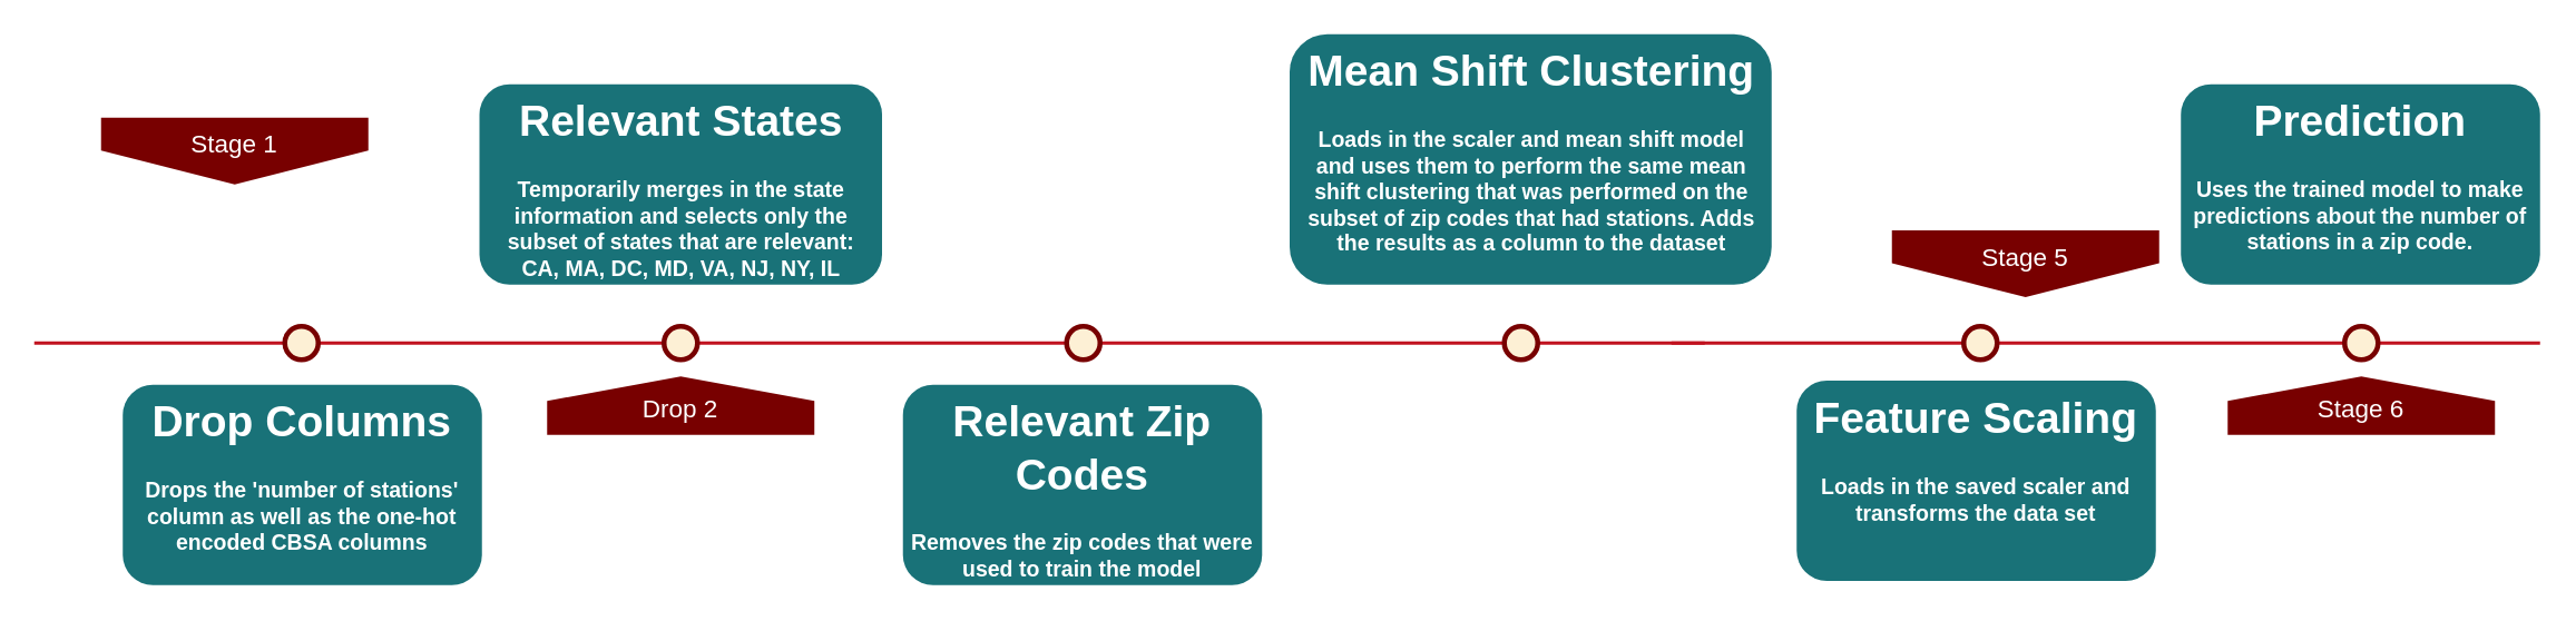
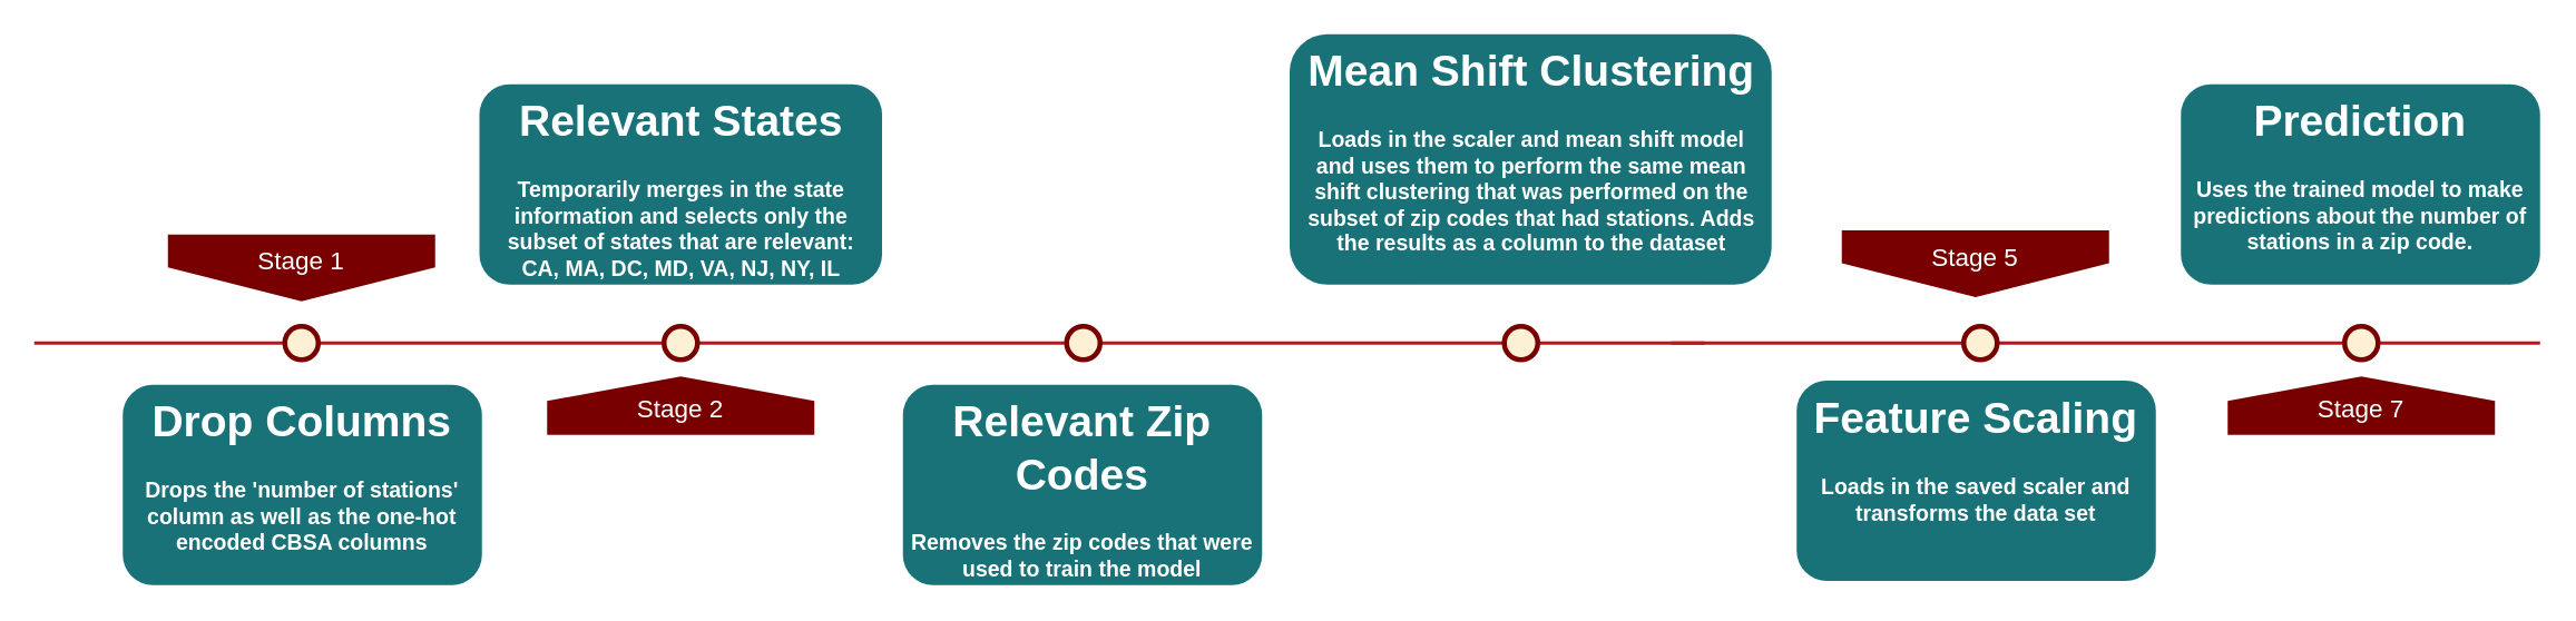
- <mxCell id="3" value="Stage 1" style="shape=offPageConnector;whiteSpace=wrap;html=1;fontSize=15;fontColor=#FFFFFF;size=0.509;verticalAlign=top;strokeColor=none;fillColor=#780000;" parent="1" vertex="1"><mxGeometry x="60" y="70" width="160" height="40" as="geometry" /></mxCell>
+ <mxCell id="3" value="Stage 1" style="shape=offPageConnector;whiteSpace=wrap;html=1;fontSize=15;fontColor=#FFFFFF;size=0.509;verticalAlign=top;strokeColor=none;fillColor=#780000;" parent="1" vertex="1"><mxGeometry x="100" y="140" width="160" height="40" as="geometry" /></mxCell>
- <mxCell id="11" value="Stage 5" style="shape=offPageConnector;whiteSpace=wrap;html=1;fontSize=15;fontColor=#FFFFFF;size=0.509;verticalAlign=top;strokeColor=none;fillColor=#780000;" vertex="1" parent="1"><mxGeometry x="1132" y="137.5" width="160" height="40" as="geometry" /></mxCell>
+ <mxCell id="11" value="Stage 5" style="shape=offPageConnector;whiteSpace=wrap;html=1;fontSize=15;fontColor=#FFFFFF;size=0.509;verticalAlign=top;strokeColor=none;fillColor=#780000;" vertex="1" parent="1"><mxGeometry x="1102" y="137.5" width="160" height="40" as="geometry" /></mxCell>
- <mxCell id="4" value="&lt;span&gt;Drop 2&lt;/span&gt;" style="shape=offPageConnector;whiteSpace=wrap;html=1;fontSize=15;fontColor=#FFFFFF;size=0.418;flipV=1;verticalAlign=bottom;strokeColor=none;spacingBottom=4;fillColor=#780000;" parent="1" vertex="1"><mxGeometry x="327" y="225" width="160" height="35" as="geometry" /></mxCell>
+ <mxCell id="4" value="&lt;span&gt;Stage 2&lt;/span&gt;" style="shape=offPageConnector;whiteSpace=wrap;html=1;fontSize=15;fontColor=#FFFFFF;size=0.418;flipV=1;verticalAlign=bottom;strokeColor=none;spacingBottom=4;fillColor=#780000;" parent="1" vertex="1"><mxGeometry x="327" y="225" width="160" height="35" as="geometry" /></mxCell>
- <mxCell id="12" value="&lt;span&gt;Stage 6&lt;/span&gt;" style="shape=offPageConnector;whiteSpace=wrap;html=1;fontSize=15;fontColor=#FFFFFF;size=0.418;flipV=1;verticalAlign=bottom;strokeColor=none;spacingBottom=4;fillColor=#780000;" vertex="1" parent="1"><mxGeometry x="1333" y="225" width="160" height="35" as="geometry" /></mxCell>
+ <mxCell id="12" value="&lt;span&gt;Stage 7&lt;/span&gt;" style="shape=offPageConnector;whiteSpace=wrap;html=1;fontSize=15;fontColor=#FFFFFF;size=0.418;flipV=1;verticalAlign=bottom;strokeColor=none;spacingBottom=4;fillColor=#780000;" vertex="1" parent="1"><mxGeometry x="1333" y="225" width="160" height="35" as="geometry" /></mxCell>
